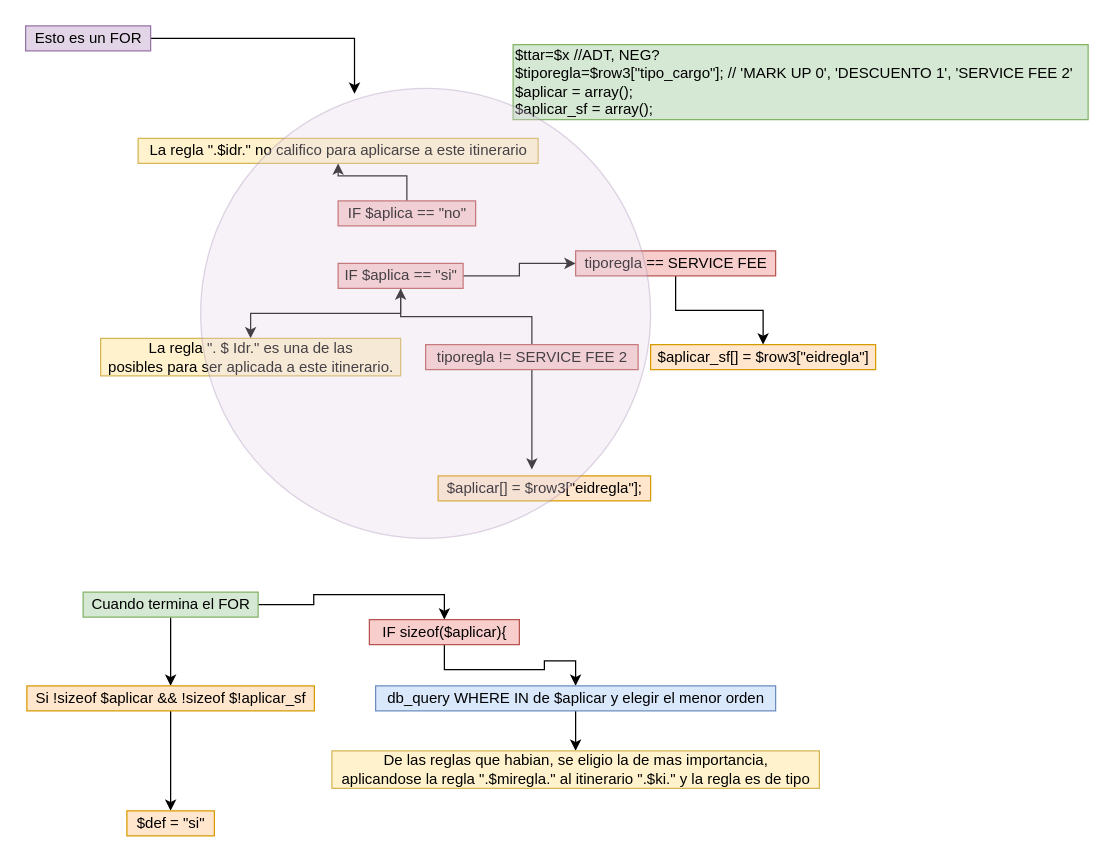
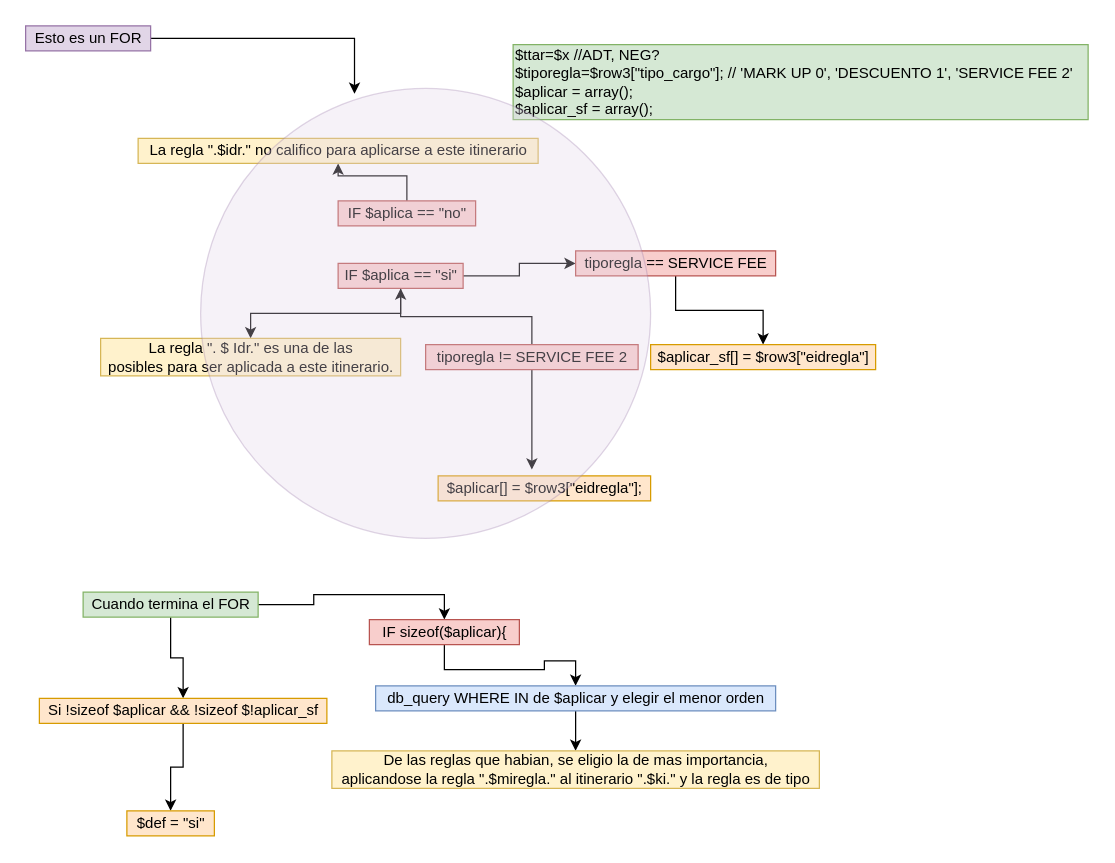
- <mxCell id="28" value="Si !sizeof $aplicar &amp;amp;&amp;amp; !sizeof $!aplicar_sf" style="text;html=1;align=center;verticalAlign=middle;resizable=0;points=[];autosize=1;fillColor=#ffe6cc;strokeColor=#d79b00;" parent="1" vertex="1"><mxGeometry x="21" y="548" width="230" height="20" as="geometry" /></mxCell>
+ <mxCell id="28" value="Si !sizeof $aplicar &amp;amp;&amp;amp; !sizeof $!aplicar_sf" style="text;html=1;align=center;verticalAlign=middle;resizable=0;points=[];autosize=1;fillColor=#ffe6cc;strokeColor=#d79b00;" parent="1" vertex="1"><mxGeometry x="31" y="558" width="230" height="20" as="geometry" /></mxCell>
